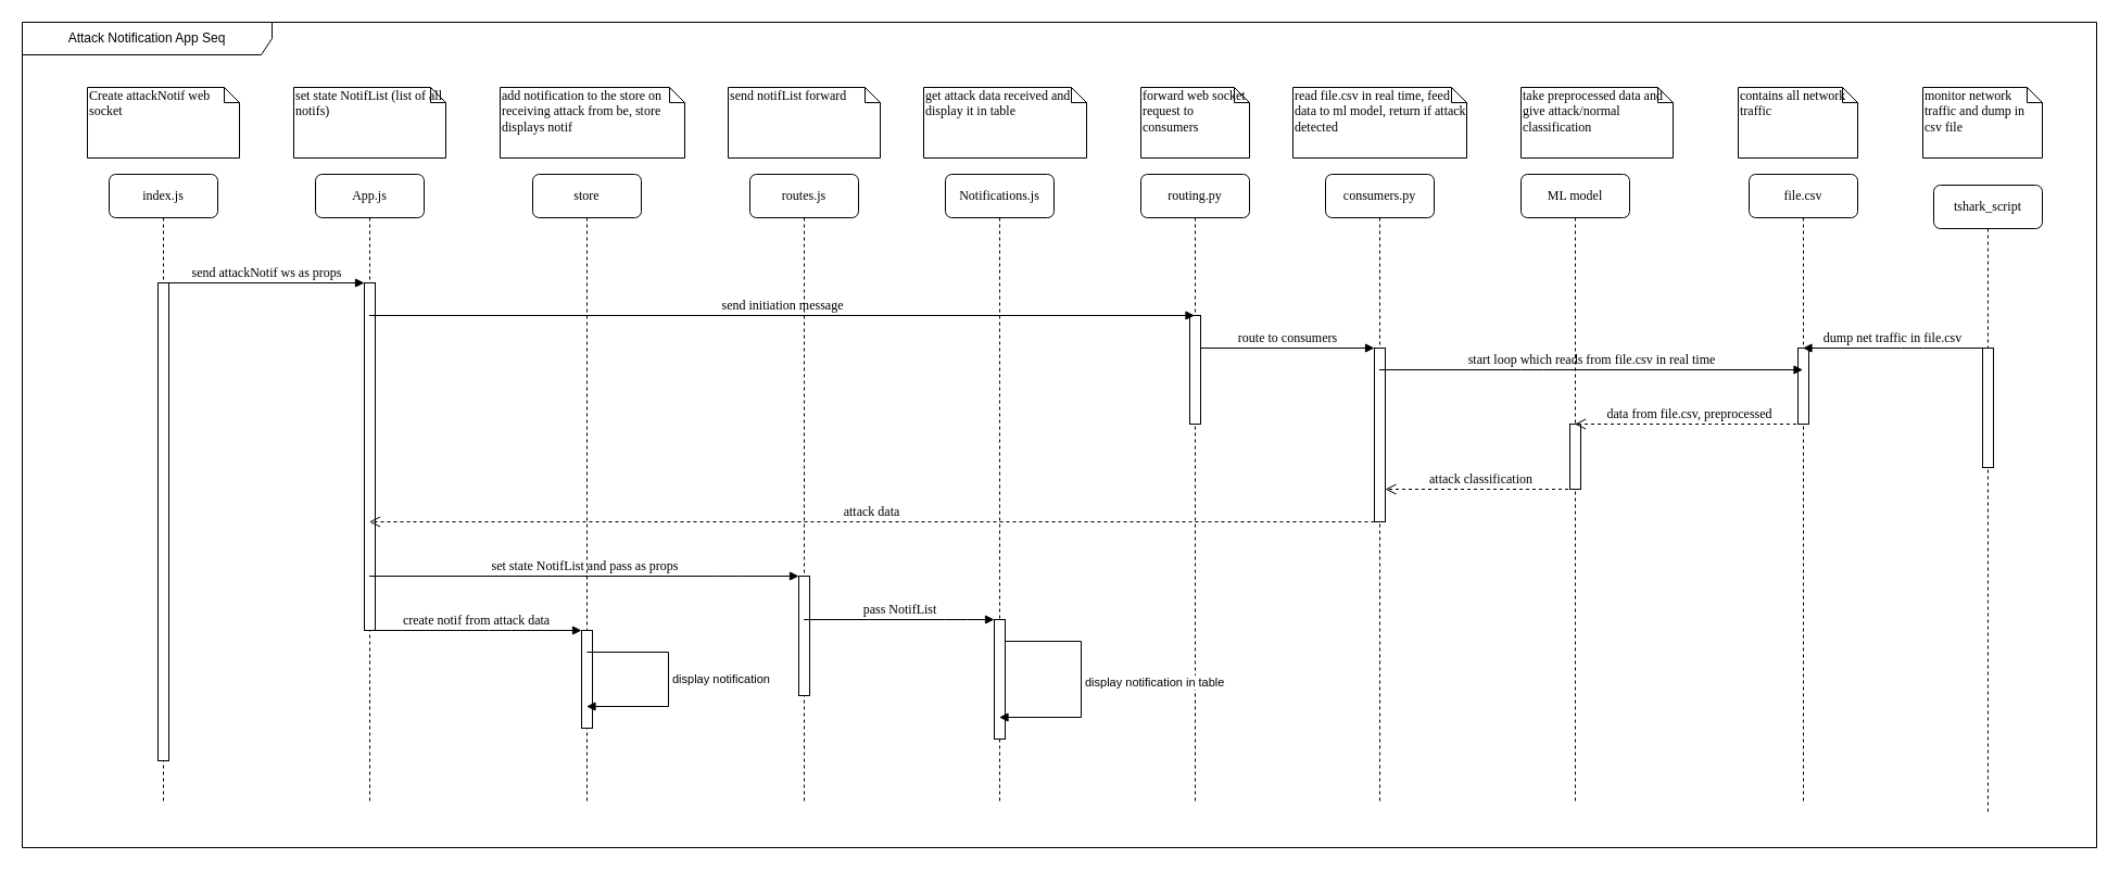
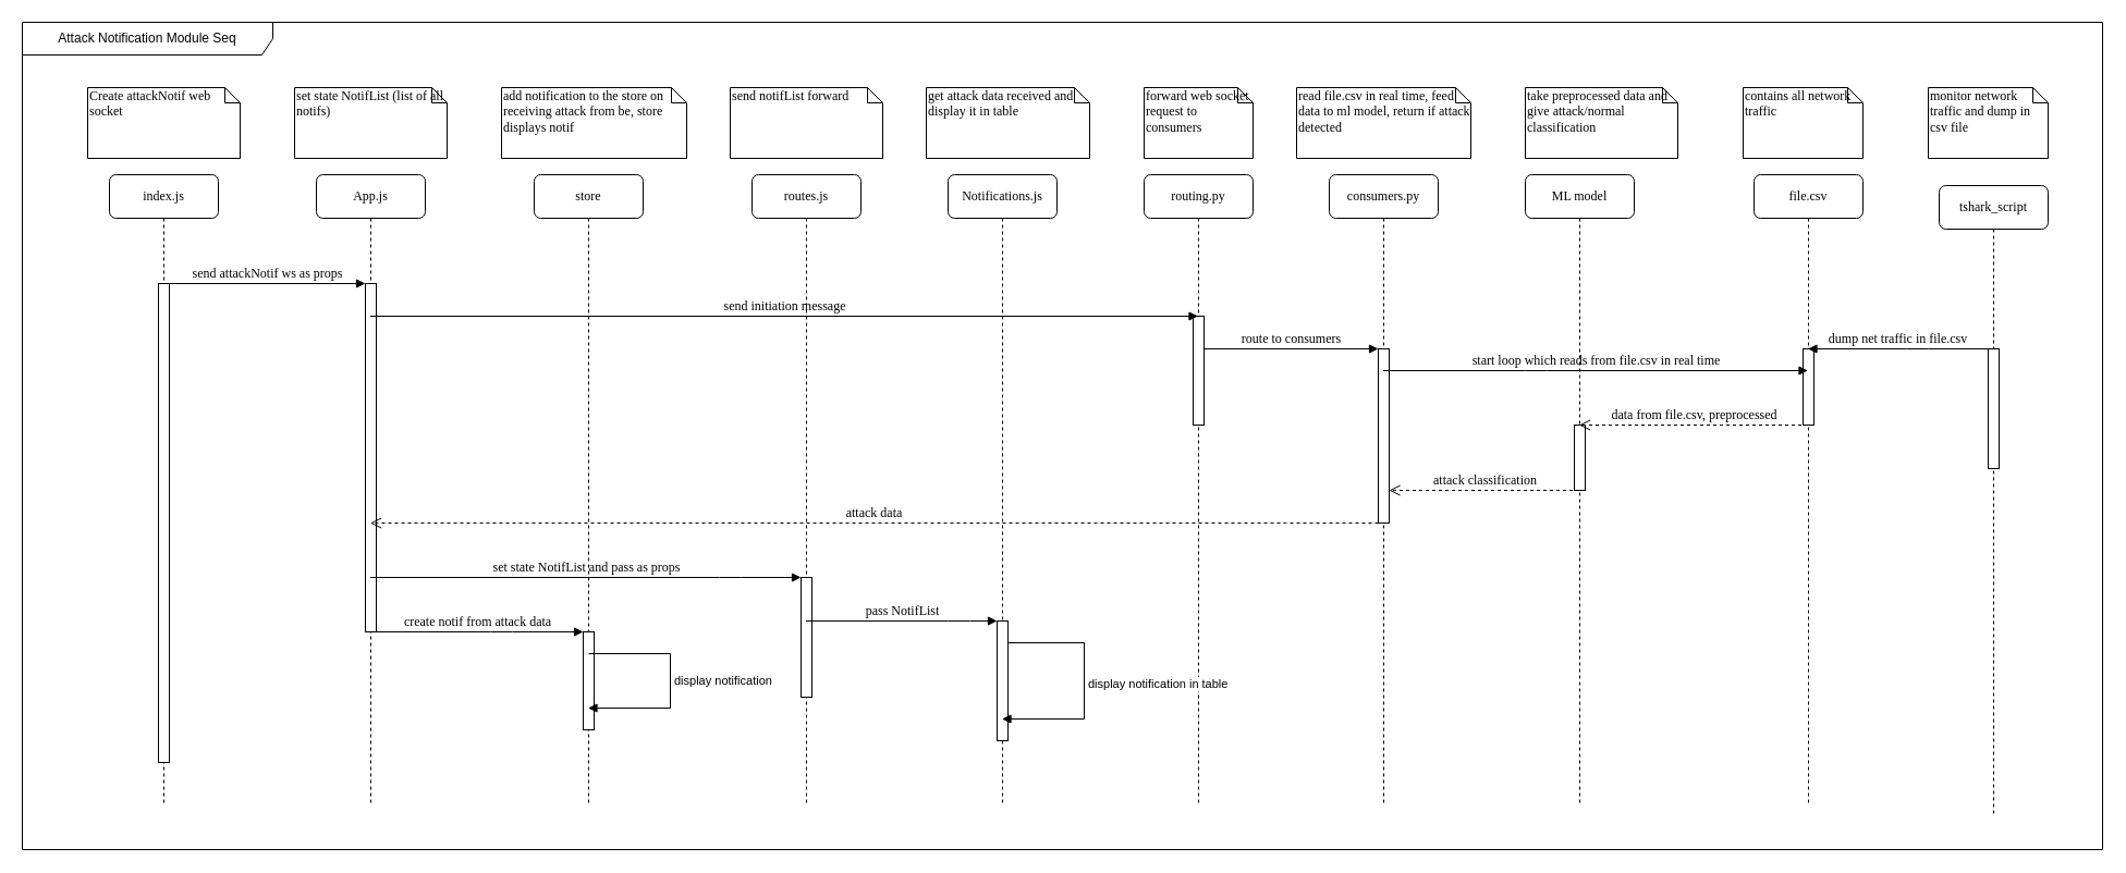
- <mxCell id="45" value="Attack Notification App Seq" style="shape=umlFrame;whiteSpace=wrap;html=1;width=230;height=30;" vertex="1" parent="1"><mxGeometry x="20" y="20" width="1910" height="760" as="geometry" /></mxCell>
+ <mxCell id="45" value="Attack Notification Module Seq" style="shape=umlFrame;whiteSpace=wrap;html=1;width=230;height=30;" vertex="1" parent="1"><mxGeometry x="20" y="20" width="1910" height="760" as="geometry" /></mxCell>
